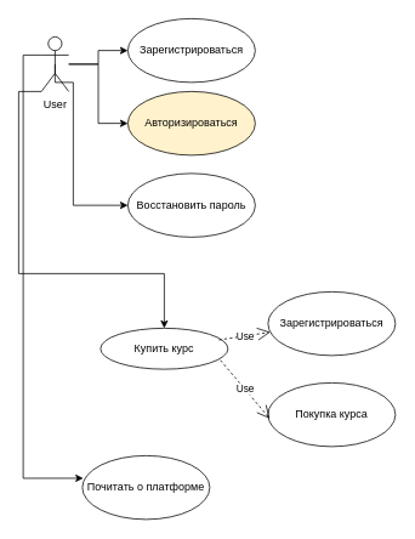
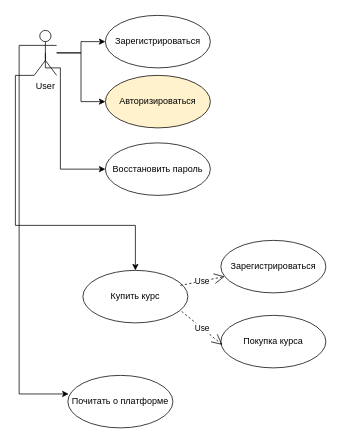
- <mxCell id="11" value="Купить курс" style="ellipse;whiteSpace=wrap;html=1;" vertex="1" parent="1"><mxGeometry x="110" y="360" width="140" height="45" as="geometry" /></mxCell>
+ <mxCell id="11" value="Купить курс" style="ellipse;whiteSpace=wrap;html=1;" vertex="1" parent="1"><mxGeometry x="110" y="360" width="140" height="70" as="geometry" /></mxCell>
